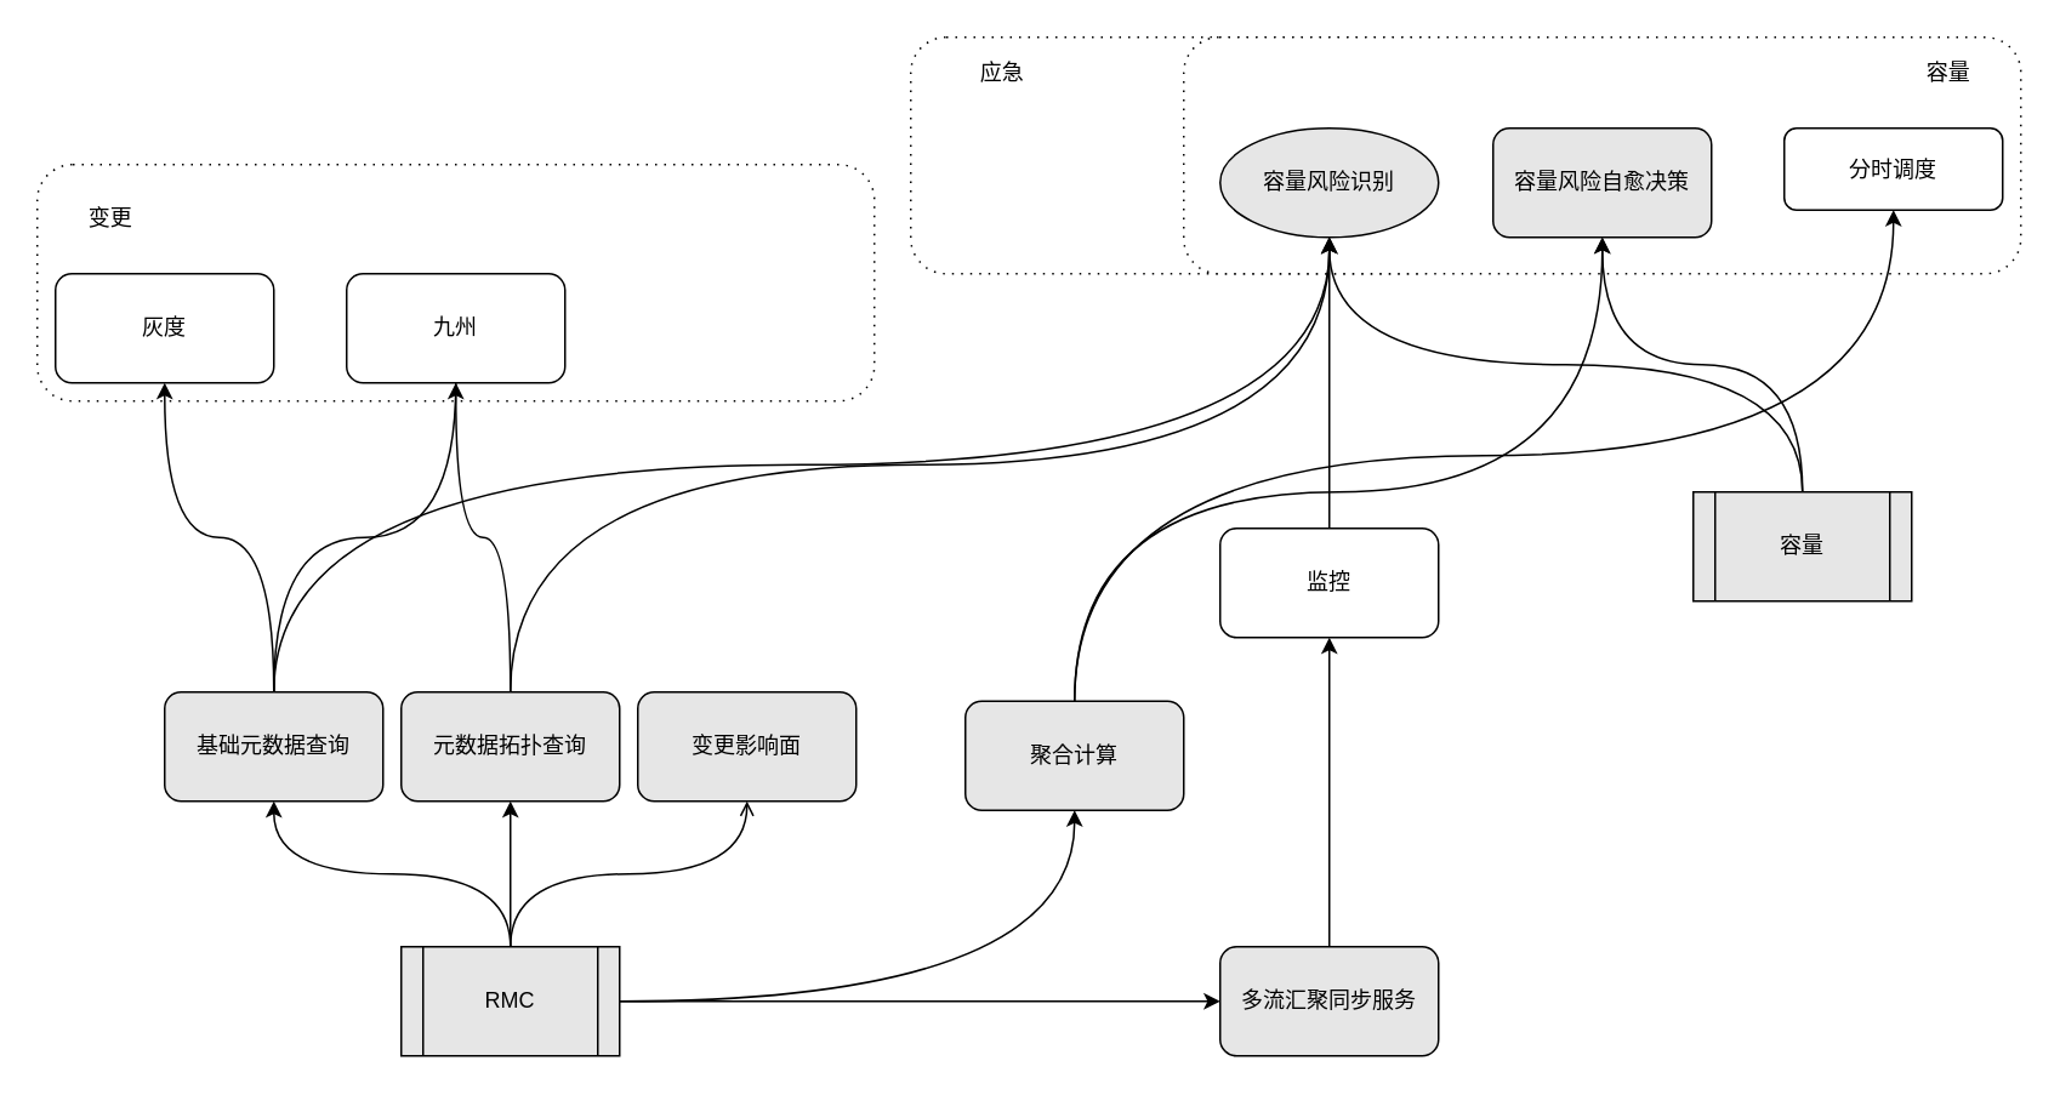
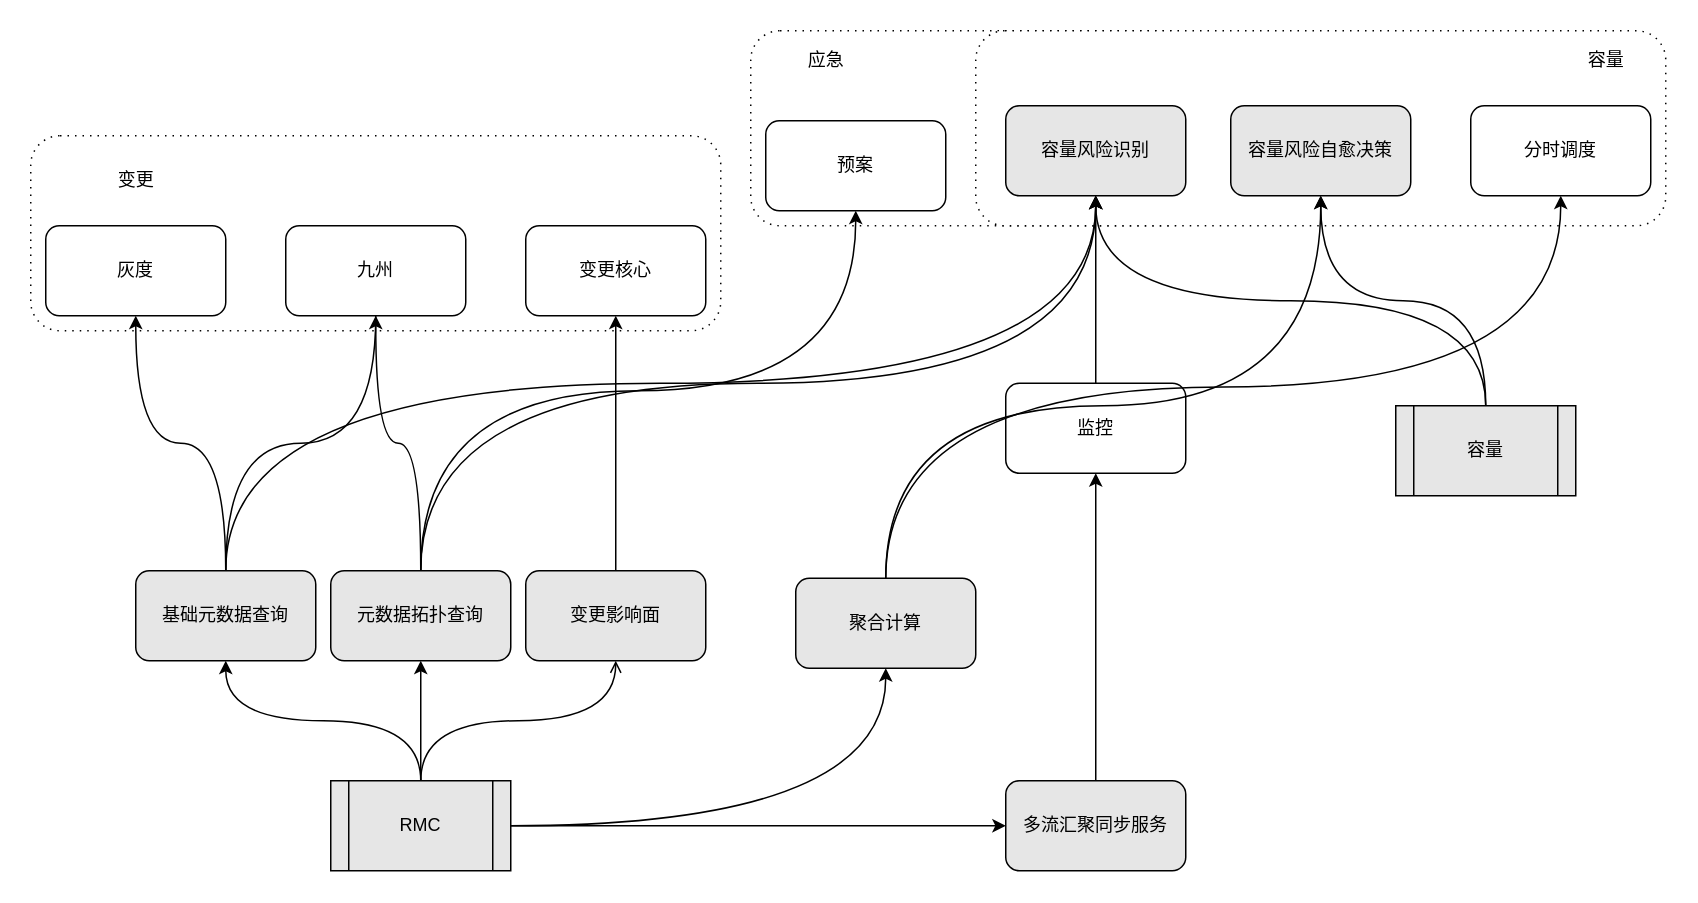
- <mxCell id="25" value="分时调度" style="rounded=1;whiteSpace=wrap;html=1;" vertex="1" parent="1"><mxGeometry x="980" y="70" width="120" height="45" as="geometry" /></mxCell>
+ <mxCell id="25" value="分时调度" style="rounded=1;whiteSpace=wrap;html=1;" vertex="1" parent="1"><mxGeometry x="980" y="70" width="120" height="60" as="geometry" /></mxCell>
- <mxCell id="14" value="容量风险识别" style="ellipse;whiteSpace=wrap;html=1;fillColor=#E6E6E6;" vertex="1" parent="1"><mxGeometry x="670" y="70" width="120" height="60" as="geometry" /></mxCell>
+ <mxCell id="14" value="容量风险识别" style="rounded=1;whiteSpace=wrap;html=1;fillColor=#E6E6E6;" vertex="1" parent="1"><mxGeometry x="670" y="70" width="120" height="60" as="geometry" /></mxCell>
+ <mxCell id="26" value="预案" style="rounded=1;whiteSpace=wrap;html=1;" vertex="1" parent="1"><mxGeometry x="510" y="80" width="120" height="60" as="geometry" /></mxCell>
- <mxCell id="38" value="变更" style="text;html=1;align=center;verticalAlign=middle;resizable=0;points=[];autosize=1;" vertex="1" parent="1"><mxGeometry x="40" y="110" width="40" height="20" as="geometry" /></mxCell>
+ <mxCell id="38" value="变更" style="text;html=1;align=center;verticalAlign=middle;resizable=0;points=[];autosize=1;" vertex="1" parent="1"><mxGeometry x="70" y="110" width="40" height="20" as="geometry" /></mxCell>
+ <mxCell id="17" value="变更核心" style="rounded=1;whiteSpace=wrap;html=1;" vertex="1" parent="1"><mxGeometry x="350" y="150" width="120" height="60" as="geometry" /></mxCell>
+ <mxCell id="19" style="edgeStyle=orthogonalEdgeStyle;rounded=0;orthogonalLoop=1;jettySize=auto;html=1;exitX=0.5;exitY=0;exitDx=0;exitDy=0;entryX=0.5;entryY=1;entryDx=0;entryDy=0;curved=1;" edge="1" parent="1" source="21" target="26"><mxGeometry relative="1" as="geometry" /></mxCell>
+ <mxCell id="27" style="edgeStyle=orthogonalEdgeStyle;rounded=0;orthogonalLoop=1;jettySize=auto;html=1;exitX=0.5;exitY=0;exitDx=0;exitDy=0;entryX=0.5;entryY=1;entryDx=0;entryDy=0;curved=1;" edge="1" parent="1" source="28" target="17"><mxGeometry relative="1" as="geometry" /></mxCell>
- <mxCell id="24" value="监控" style="rounded=1;whiteSpace=wrap;html=1;" vertex="1" parent="1"><mxGeometry x="670" y="290" width="120" height="60" as="geometry" /></mxCell>
+ <mxCell id="24" value="监控" style="rounded=1;whiteSpace=wrap;html=1;" vertex="1" parent="1"><mxGeometry x="670" y="255" width="120" height="60" as="geometry" /></mxCell>
